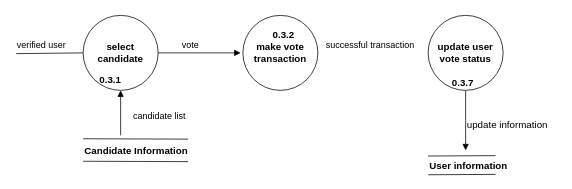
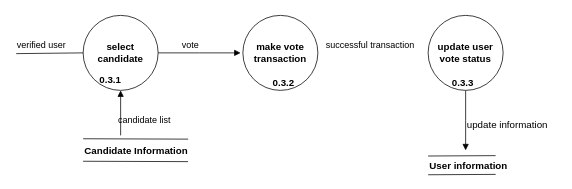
- <mxCell id="20" value="&lt;b&gt;0.3.2&lt;/b&gt;" style="text;html=1;resizable=0;points=[];autosize=1;align=left;verticalAlign=top;spacingTop=-4;fontSize=13;" vertex="1" parent="1"><mxGeometry x="361" y="35" width="40" height="20" as="geometry" /></mxCell>
+ <mxCell id="20" value="&lt;b&gt;0.3.2&lt;/b&gt;" style="text;html=1;resizable=0;points=[];autosize=1;align=left;verticalAlign=top;spacingTop=-4;fontSize=13;" vertex="1" parent="1"><mxGeometry x="361" y="100" width="40" height="20" as="geometry" /></mxCell>
- <mxCell id="19" value="&lt;b&gt;0.3.7&lt;/b&gt;" style="text;html=1;resizable=0;points=[];autosize=1;align=left;verticalAlign=top;spacingTop=-4;fontSize=13;" vertex="1" parent="1"><mxGeometry x="600" y="100" width="40" height="20" as="geometry" /></mxCell>
+ <mxCell id="19" value="&lt;b&gt;0.3.3&lt;/b&gt;" style="text;html=1;resizable=0;points=[];autosize=1;align=left;verticalAlign=top;spacingTop=-4;fontSize=13;" vertex="1" parent="1"><mxGeometry x="600" y="100" width="40" height="20" as="geometry" /></mxCell>
- <mxCell id="9" value="candidate list" style="text;html=1;resizable=0;points=[];autosize=1;align=left;verticalAlign=top;spacingTop=-4;" vertex="1" parent="1"><mxGeometry x="175" y="145" width="90" height="20" as="geometry" /></mxCell>
+ <mxCell id="9" value="candidate list" style="text;html=1;resizable=0;points=[];autosize=1;align=left;verticalAlign=top;spacingTop=-4;" vertex="1" parent="1"><mxGeometry x="155" y="150" width="90" height="20" as="geometry" /></mxCell>
